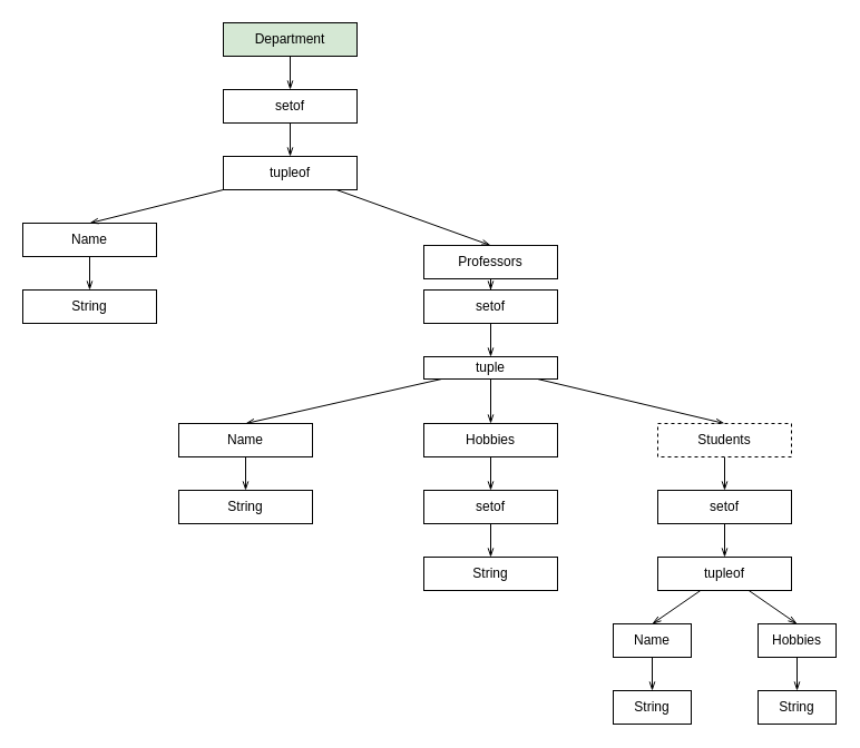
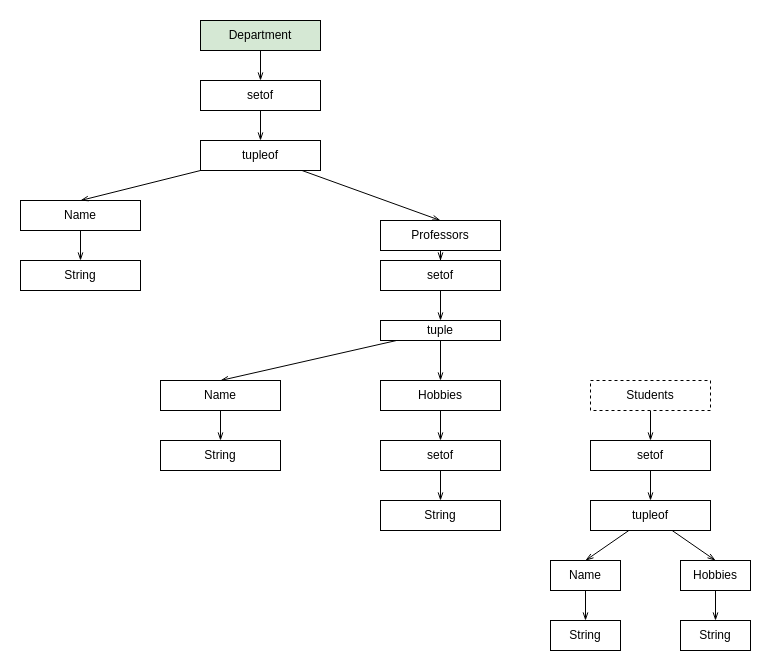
- <mxCell id="18" style="rounded=0;orthogonalLoop=1;jettySize=auto;html=1;entryX=0.5;entryY=0;entryDx=0;entryDy=0;endArrow=openThin;endFill=0;" edge="1" parent="1" source="19" target="29"><mxGeometry relative="1" as="geometry" /></mxCell>
